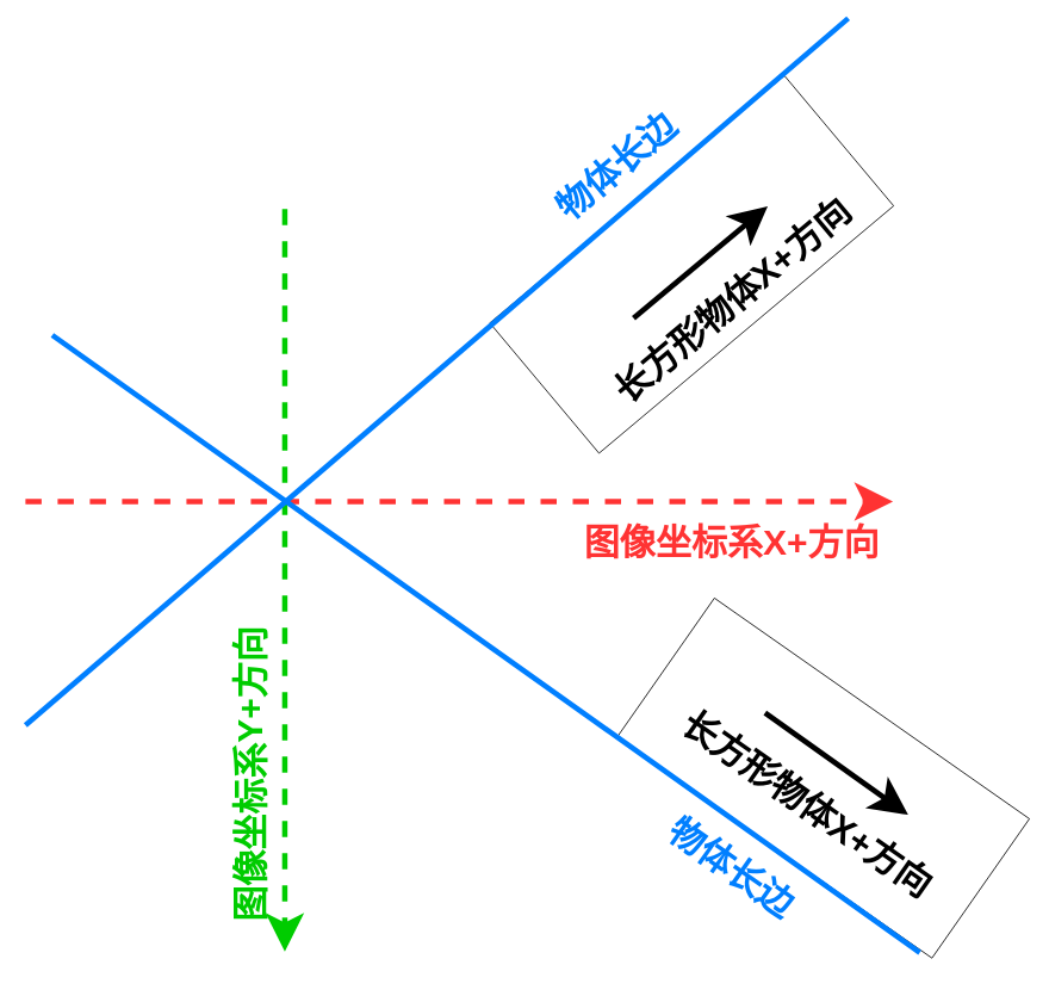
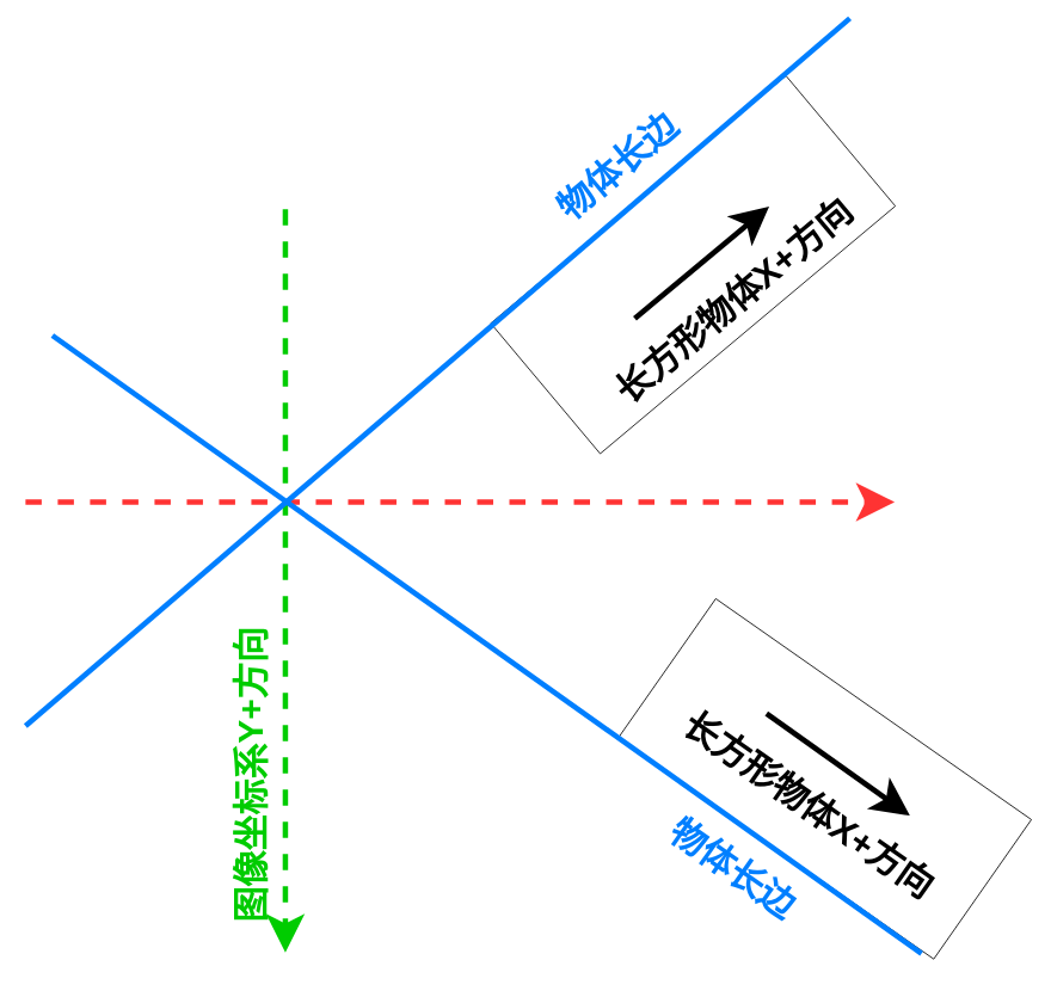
- <mxCell id="5" value="&lt;font style=&quot;font-size: 40px;&quot;&gt;图像坐标系X+方向&lt;/font&gt;" style="text;html=1;align=center;verticalAlign=middle;whiteSpace=wrap;rounded=0;fontSize=24;fontColor=#FF3333;fontStyle=1" parent="1" vertex="1"><mxGeometry x="620" y="590" width="380" height="30" as="geometry" /></mxCell>
